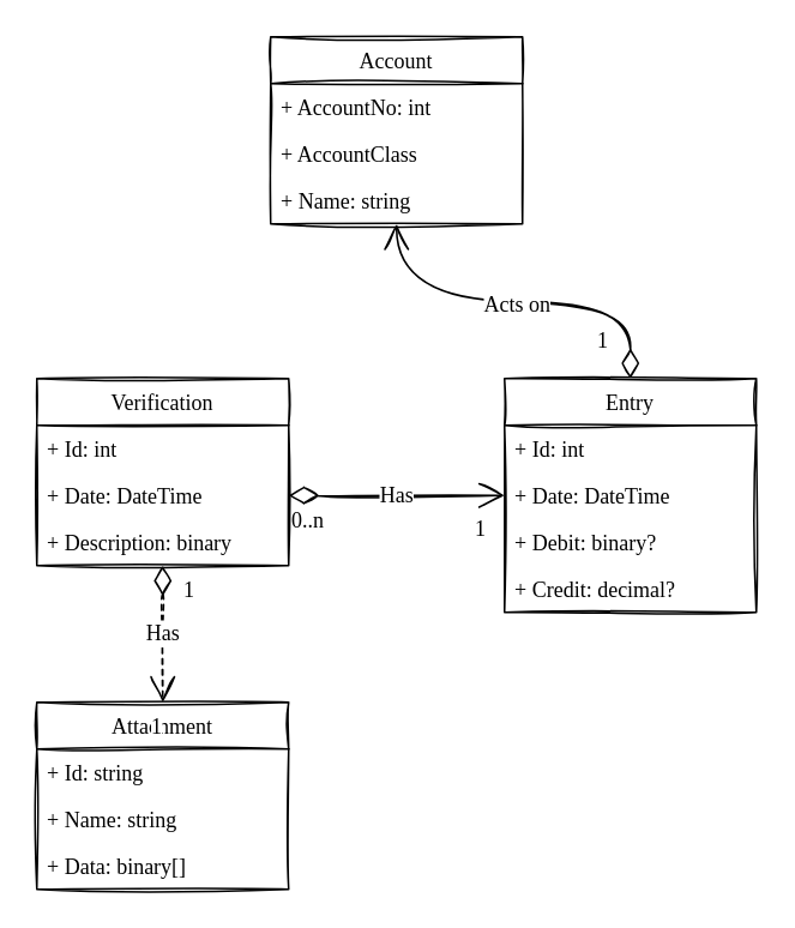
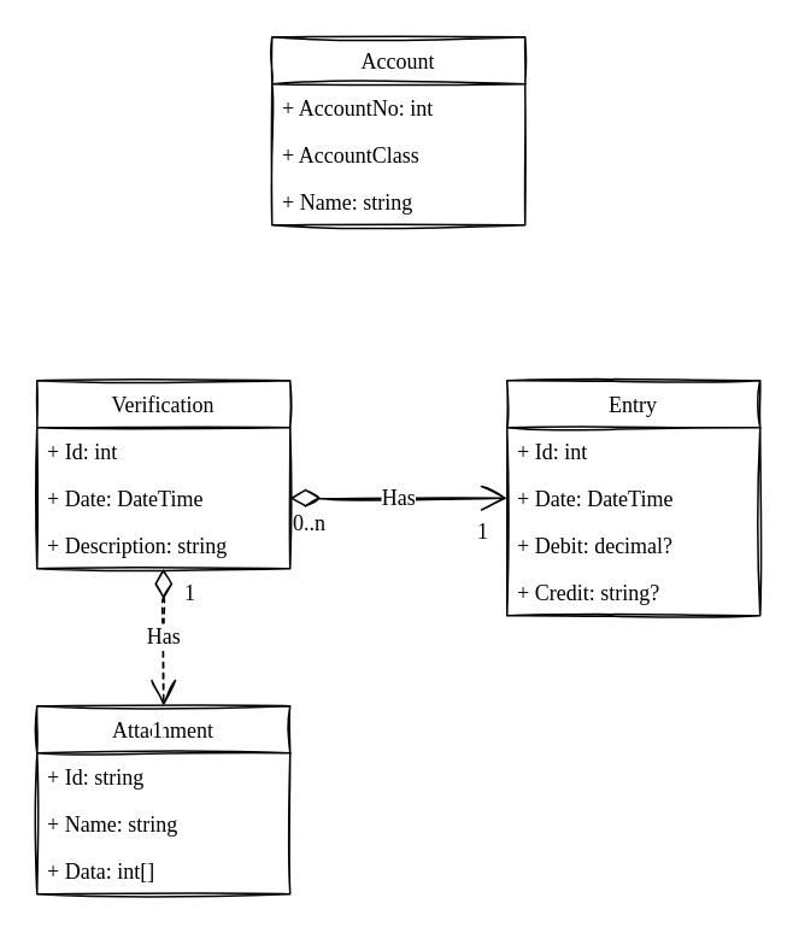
- <mxCell id="25" value="1" style="endArrow=open;html=1;endSize=12;startArrow=diamondThin;startSize=14;startFill=0;edgeStyle=orthogonalEdgeStyle;align=left;verticalAlign=bottom;rounded=0;sketch=1;hachureGap=4;fontFamily=Architects Daughter;fontSource=https%3A%2F%2Ffonts.googleapis.com%2Fcss%3Ffamily%3DArchitects%2BDaughter;fontSize=12;sourcePerimeterSpacing=8;targetPerimeterSpacing=8;curved=1;exitX=0.5;exitY=0;exitDx=0;exitDy=0;entryX=0.5;entryY=1;entryDx=0;entryDy=0;" parent="1" source="6" target="2" edge="1"><mxGeometry x="-0.892" y="20" relative="1" as="geometry"><mxPoint x="80" y="200" as="sourcePoint" /><mxPoint x="210" y="120" as="targetPoint" /><mxPoint as="offset" /></mxGeometry></mxCell>
- <mxCell id="26" value="Acts on" style="edgeLabel;html=1;align=center;verticalAlign=middle;resizable=0;points=[];fontSize=12;fontFamily=Architects Daughter;" parent="25" vertex="1" connectable="0"><mxGeometry x="-0.013" y="1" relative="1" as="geometry"><mxPoint as="offset" /></mxGeometry></mxCell>
- <mxCell id="14" value="+ Description: binary" style="text;strokeColor=none;fillColor=none;align=left;verticalAlign=top;spacingLeft=4;spacingRight=4;overflow=hidden;rotatable=0;points=[[0,0.5],[1,0.5]];portConstraint=eastwest;sketch=1;hachureGap=4;fontFamily=Architects Daughter;fontSource=https%3A%2F%2Ffonts.googleapis.com%2Fcss%3Ffamily%3DArchitects%2BDaughter;fontSize=12;" parent="11" vertex="1"><mxGeometry y="78" width="140" height="26" as="geometry" /></mxCell>
+ <mxCell id="14" value="+ Description: string" style="text;strokeColor=none;fillColor=none;align=left;verticalAlign=top;spacingLeft=4;spacingRight=4;overflow=hidden;rotatable=0;points=[[0,0.5],[1,0.5]];portConstraint=eastwest;sketch=1;hachureGap=4;fontFamily=Architects Daughter;fontSource=https%3A%2F%2Ffonts.googleapis.com%2Fcss%3Ffamily%3DArchitects%2BDaughter;fontSize=12;" parent="11" vertex="1"><mxGeometry y="78" width="140" height="26" as="geometry" /></mxCell>
- <mxCell id="9" value="+ Debit: binary?" style="text;strokeColor=none;fillColor=none;align=left;verticalAlign=top;spacingLeft=4;spacingRight=4;overflow=hidden;rotatable=0;points=[[0,0.5],[1,0.5]];portConstraint=eastwest;sketch=1;hachureGap=4;fontFamily=Architects Daughter;fontSource=https%3A%2F%2Ffonts.googleapis.com%2Fcss%3Ffamily%3DArchitects%2BDaughter;fontSize=12;" parent="6" vertex="1"><mxGeometry y="78" width="140" height="26" as="geometry" /></mxCell>
+ <mxCell id="9" value="+ Debit: decimal?" style="text;strokeColor=none;fillColor=none;align=left;verticalAlign=top;spacingLeft=4;spacingRight=4;overflow=hidden;rotatable=0;points=[[0,0.5],[1,0.5]];portConstraint=eastwest;sketch=1;hachureGap=4;fontFamily=Architects Daughter;fontSource=https%3A%2F%2Ffonts.googleapis.com%2Fcss%3Ffamily%3DArchitects%2BDaughter;fontSize=12;" parent="6" vertex="1"><mxGeometry y="78" width="140" height="26" as="geometry" /></mxCell>
- <mxCell id="10" value="+ Credit: decimal?" style="text;strokeColor=none;fillColor=none;align=left;verticalAlign=top;spacingLeft=4;spacingRight=4;overflow=hidden;rotatable=0;points=[[0,0.5],[1,0.5]];portConstraint=eastwest;sketch=1;hachureGap=4;fontFamily=Architects Daughter;fontSource=https%3A%2F%2Ffonts.googleapis.com%2Fcss%3Ffamily%3DArchitects%2BDaughter;fontSize=12;" parent="6" vertex="1"><mxGeometry y="104" width="140" height="26" as="geometry" /></mxCell>
+ <mxCell id="10" value="+ Credit: string?" style="text;strokeColor=none;fillColor=none;align=left;verticalAlign=top;spacingLeft=4;spacingRight=4;overflow=hidden;rotatable=0;points=[[0,0.5],[1,0.5]];portConstraint=eastwest;sketch=1;hachureGap=4;fontFamily=Architects Daughter;fontSource=https%3A%2F%2Ffonts.googleapis.com%2Fcss%3Ffamily%3DArchitects%2BDaughter;fontSize=12;" parent="6" vertex="1"><mxGeometry y="104" width="140" height="26" as="geometry" /></mxCell>
- <mxCell id="18" value="+ Data: binary[]" style="text;strokeColor=none;fillColor=none;align=left;verticalAlign=top;spacingLeft=4;spacingRight=4;overflow=hidden;rotatable=0;points=[[0,0.5],[1,0.5]];portConstraint=eastwest;sketch=1;hachureGap=4;fontFamily=Architects Daughter;fontSource=https%3A%2F%2Ffonts.googleapis.com%2Fcss%3Ffamily%3DArchitects%2BDaughter;fontSize=12;" parent="15" vertex="1"><mxGeometry y="78" width="140" height="26" as="geometry" /></mxCell>
+ <mxCell id="18" value="+ Data: int[]" style="text;strokeColor=none;fillColor=none;align=left;verticalAlign=top;spacingLeft=4;spacingRight=4;overflow=hidden;rotatable=0;points=[[0,0.5],[1,0.5]];portConstraint=eastwest;sketch=1;hachureGap=4;fontFamily=Architects Daughter;fontSource=https%3A%2F%2Ffonts.googleapis.com%2Fcss%3Ffamily%3DArchitects%2BDaughter;fontSize=12;" parent="15" vertex="1"><mxGeometry y="78" width="140" height="26" as="geometry" /></mxCell>
